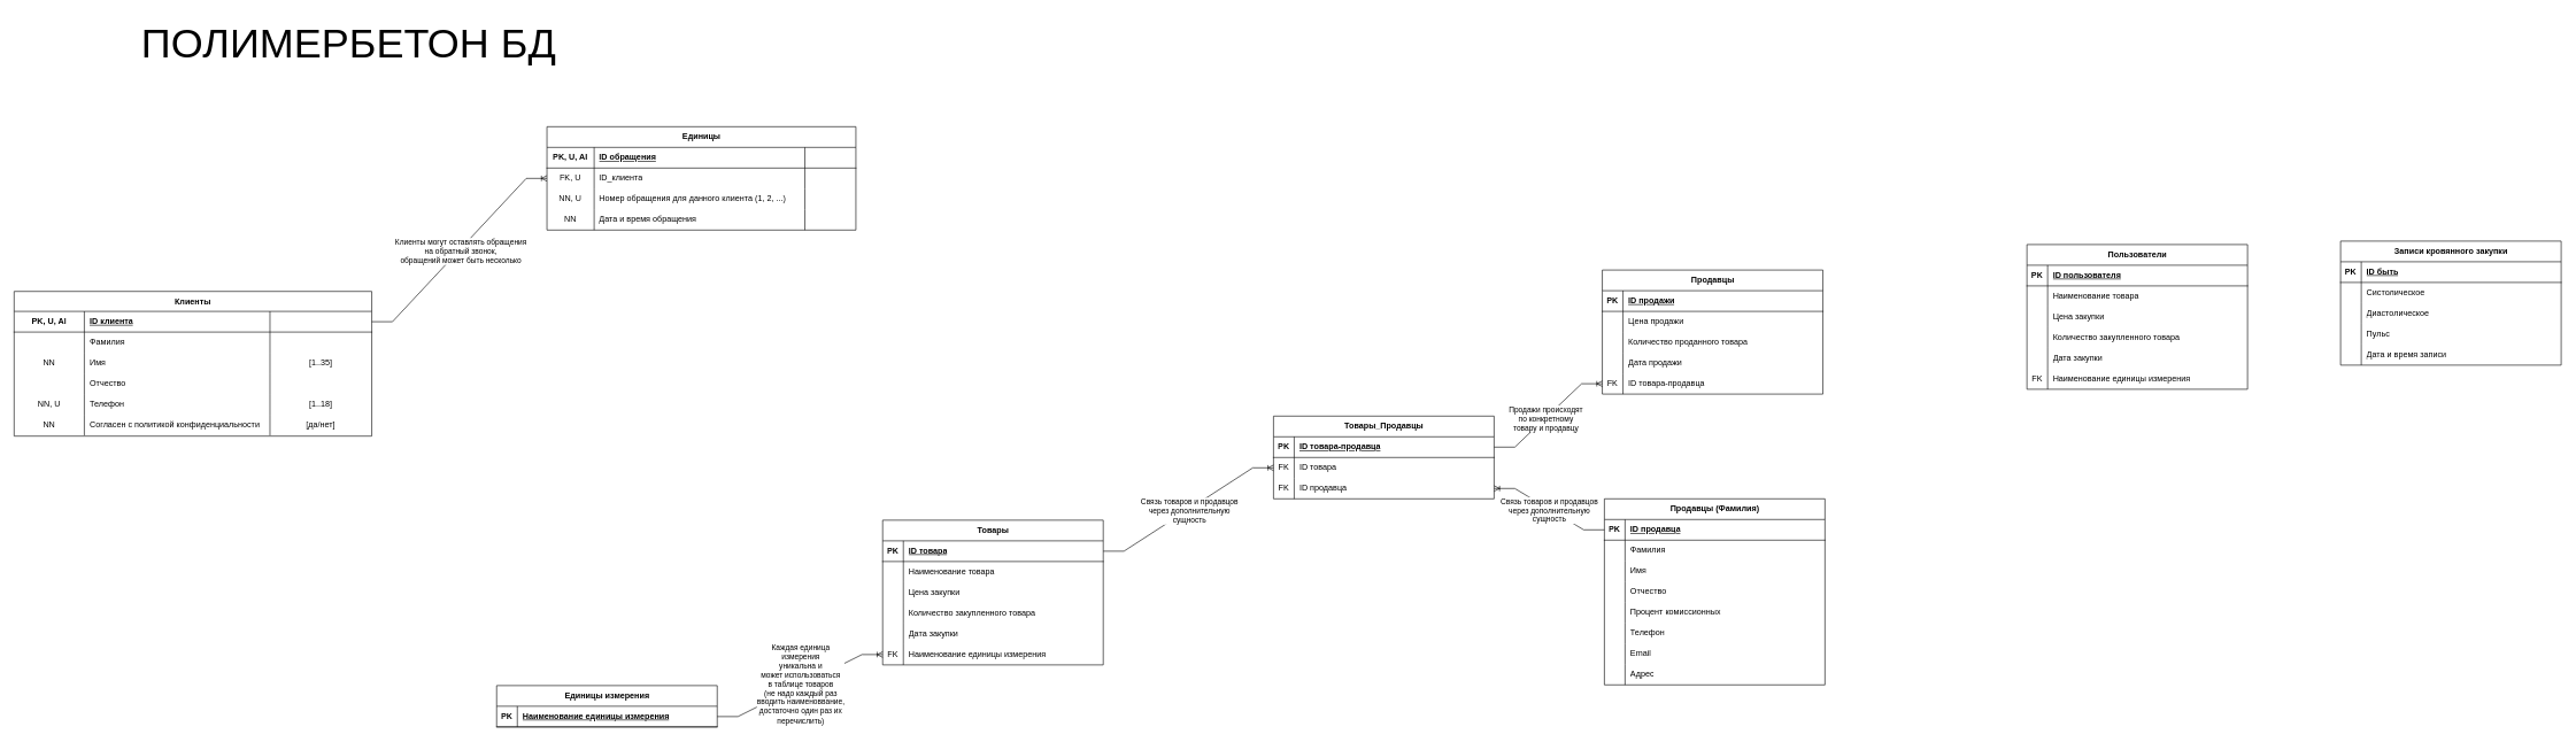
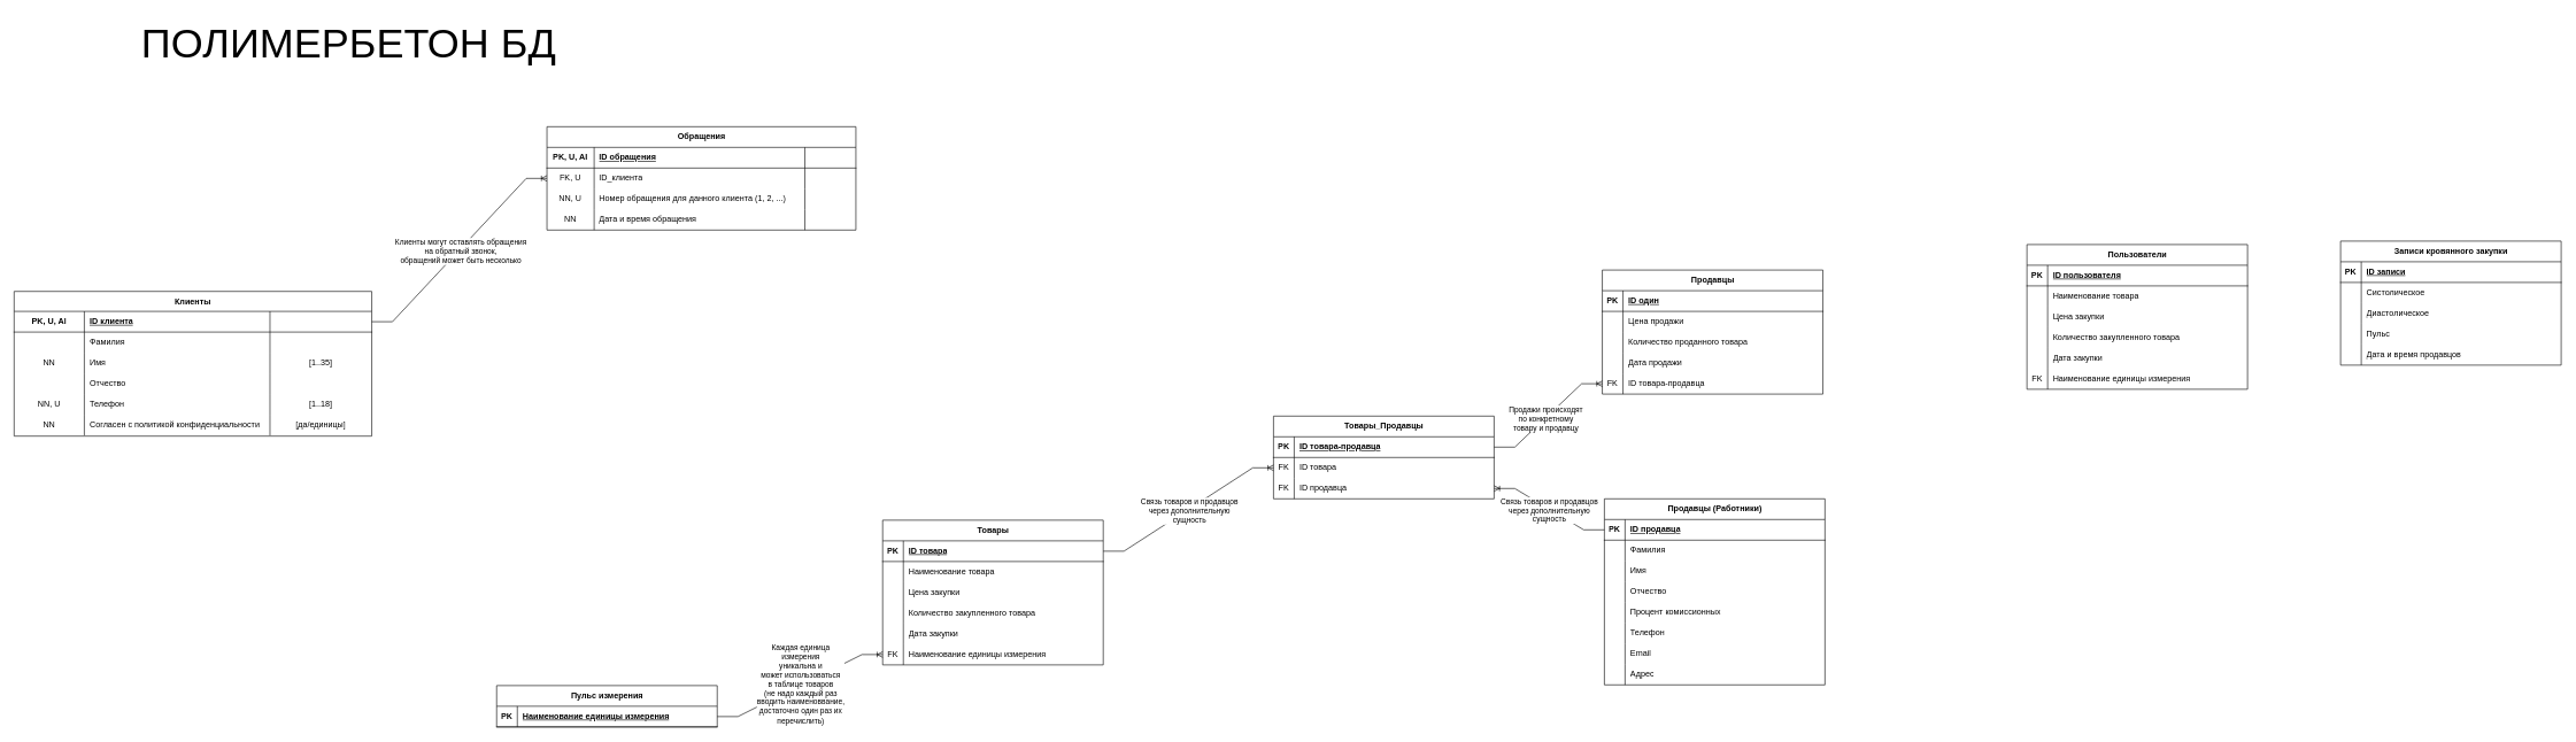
- <mxCell id="145" value="Единицы" style="shape=table;startSize=30;container=1;collapsible=1;childLayout=tableLayout;fixedRows=1;rowLines=0;fontStyle=1;align=center;resizeLast=1;html=1;" vertex="1" parent="1"><mxGeometry x="793" y="183" width="448.167" height="150" as="geometry" /></mxCell>
+ <mxCell id="145" value="Обращения" style="shape=table;startSize=30;container=1;collapsible=1;childLayout=tableLayout;fixedRows=1;rowLines=0;fontStyle=1;align=center;resizeLast=1;html=1;" vertex="1" parent="1"><mxGeometry x="793" y="183" width="448.167" height="150" as="geometry" /></mxCell>
- <mxCell id="107" value="ID быть" style="shape=partialRectangle;connectable=0;fillColor=none;top=0;left=0;bottom=0;right=0;align=left;spacingLeft=6;fontStyle=5;overflow=hidden;whiteSpace=wrap;html=1;" parent="105" vertex="1"><mxGeometry x="30" width="290" height="30" as="geometry"><mxRectangle width="290" height="30" as="alternateBounds" /></mxGeometry></mxCell>
+ <mxCell id="107" value="ID записи" style="shape=partialRectangle;connectable=0;fillColor=none;top=0;left=0;bottom=0;right=0;align=left;spacingLeft=6;fontStyle=5;overflow=hidden;whiteSpace=wrap;html=1;" parent="105" vertex="1"><mxGeometry x="30" width="290" height="30" as="geometry"><mxRectangle width="290" height="30" as="alternateBounds" /></mxGeometry></mxCell>
- <mxCell id="49" value="ID продажи" style="shape=partialRectangle;connectable=0;fillColor=none;top=0;left=0;bottom=0;right=0;align=left;spacingLeft=6;fontStyle=5;overflow=hidden;whiteSpace=wrap;html=1;" parent="47" vertex="1"><mxGeometry x="30" width="290" height="30" as="geometry"><mxRectangle width="290" height="30" as="alternateBounds" /></mxGeometry></mxCell>
+ <mxCell id="49" value="ID один" style="shape=partialRectangle;connectable=0;fillColor=none;top=0;left=0;bottom=0;right=0;align=left;spacingLeft=6;fontStyle=5;overflow=hidden;whiteSpace=wrap;html=1;" parent="47" vertex="1"><mxGeometry x="30" width="290" height="30" as="geometry"><mxRectangle width="290" height="30" as="alternateBounds" /></mxGeometry></mxCell>
- <mxCell id="119" value="Дата и время записи" style="shape=partialRectangle;connectable=0;fillColor=none;top=0;left=0;bottom=0;right=0;align=left;spacingLeft=6;overflow=hidden;whiteSpace=wrap;html=1;" parent="117" vertex="1"><mxGeometry x="30" width="290" height="30" as="geometry"><mxRectangle width="290" height="30" as="alternateBounds" /></mxGeometry></mxCell>
+ <mxCell id="119" value="Дата и время продавцов" style="shape=partialRectangle;connectable=0;fillColor=none;top=0;left=0;bottom=0;right=0;align=left;spacingLeft=6;overflow=hidden;whiteSpace=wrap;html=1;" parent="117" vertex="1"><mxGeometry x="30" width="290" height="30" as="geometry"><mxRectangle width="290" height="30" as="alternateBounds" /></mxGeometry></mxCell>
- <mxCell id="144" value="[да/нет]" style="shape=partialRectangle;connectable=0;fillColor=none;top=0;left=0;bottom=0;right=0;align=center;spacingLeft=0;overflow=hidden;whiteSpace=wrap;html=1;" vertex="1" parent="141"><mxGeometry x="371.167" width="147.667" height="30" as="geometry"><mxRectangle width="147.667" height="30" as="alternateBounds" /></mxGeometry></mxCell>
+ <mxCell id="144" value="[да/единицы]" style="shape=partialRectangle;connectable=0;fillColor=none;top=0;left=0;bottom=0;right=0;align=center;spacingLeft=0;overflow=hidden;whiteSpace=wrap;html=1;" vertex="1" parent="141"><mxGeometry x="371.167" width="147.667" height="30" as="geometry"><mxRectangle width="147.667" height="30" as="alternateBounds" /></mxGeometry></mxCell>
- <mxCell id="21" value="Продавцы (Фамилия)" style="shape=table;startSize=30;container=1;collapsible=1;childLayout=tableLayout;fixedRows=1;rowLines=0;fontStyle=1;align=center;resizeLast=1;html=1;" parent="1" vertex="1"><mxGeometry x="2327" y="723" width="320" height="270" as="geometry" /></mxCell>
+ <mxCell id="21" value="Продавцы (Работники)" style="shape=table;startSize=30;container=1;collapsible=1;childLayout=tableLayout;fixedRows=1;rowLines=0;fontStyle=1;align=center;resizeLast=1;html=1;" parent="1" vertex="1"><mxGeometry x="2327" y="723" width="320" height="270" as="geometry" /></mxCell>
- <mxCell id="62" value="Единицы измерения" style="shape=table;startSize=30;container=1;collapsible=1;childLayout=tableLayout;fixedRows=1;rowLines=0;fontStyle=1;align=center;resizeLast=1;html=1;" parent="1" vertex="1"><mxGeometry x="720" y="994" width="320" height="60" as="geometry" /></mxCell>
+ <mxCell id="62" value="Пульс измерения" style="shape=table;startSize=30;container=1;collapsible=1;childLayout=tableLayout;fixedRows=1;rowLines=0;fontStyle=1;align=center;resizeLast=1;html=1;" parent="1" vertex="1"><mxGeometry x="720" y="994" width="320" height="60" as="geometry" /></mxCell>
